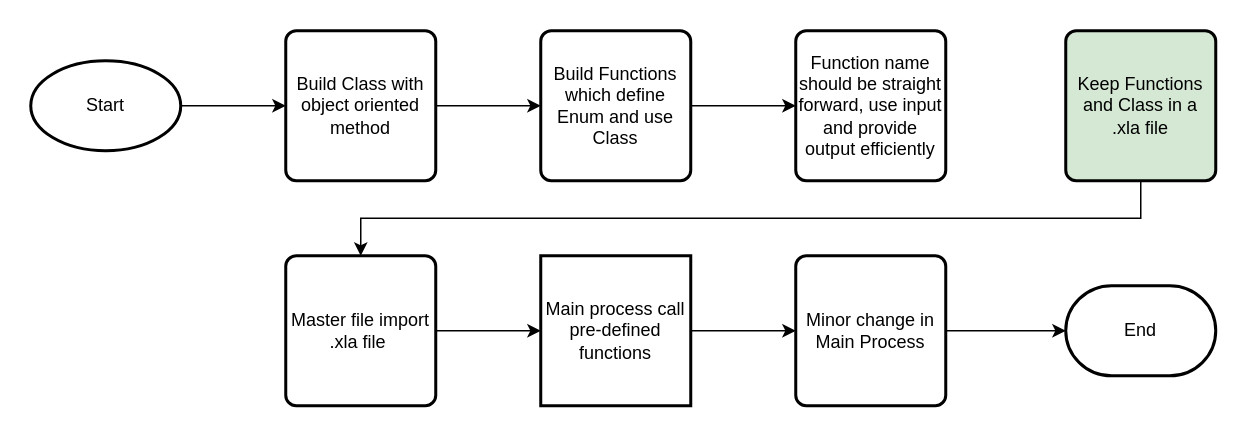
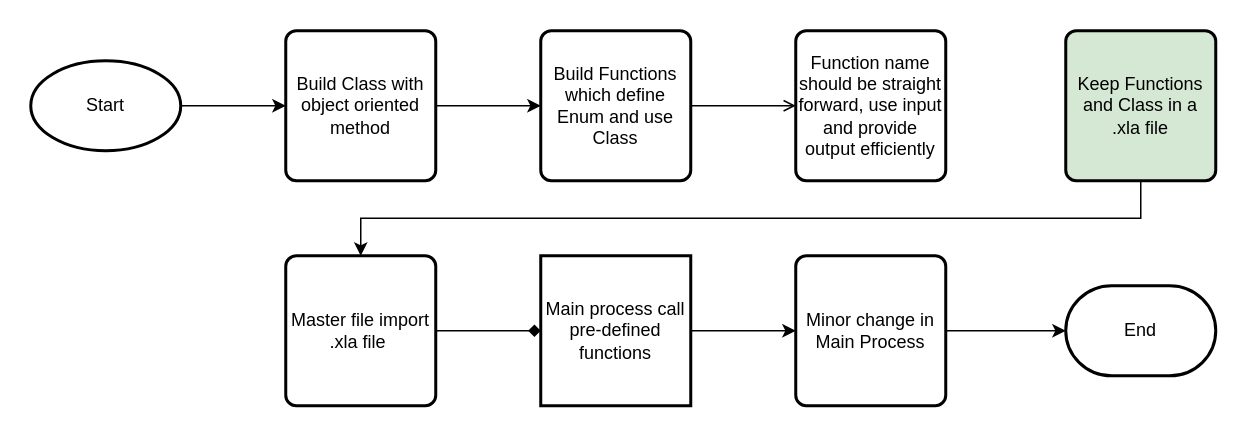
- <mxCell id="6" value="" style="edgeStyle=orthogonalEdgeStyle;rounded=0;orthogonalLoop=1;jettySize=auto;html=1;" parent="1" source="7" target="8" edge="1"><mxGeometry relative="1" as="geometry" /></mxCell>
+ <mxCell id="6" value="" style="edgeStyle=orthogonalEdgeStyle;rounded=0;orthogonalLoop=1;jettySize=auto;html=1;endArrow=open;" parent="1" source="7" target="8" edge="1"><mxGeometry relative="1" as="geometry" /></mxCell>
- <mxCell id="9" value="" style="edgeStyle=orthogonalEdgeStyle;rounded=0;orthogonalLoop=1;jettySize=auto;html=1;" parent="1" source="10" target="14" edge="1"><mxGeometry relative="1" as="geometry" /></mxCell>
+ <mxCell id="9" value="" style="edgeStyle=orthogonalEdgeStyle;rounded=0;orthogonalLoop=1;jettySize=auto;html=1;endArrow=diamond;" parent="1" source="10" target="14" edge="1"><mxGeometry relative="1" as="geometry" /></mxCell>
